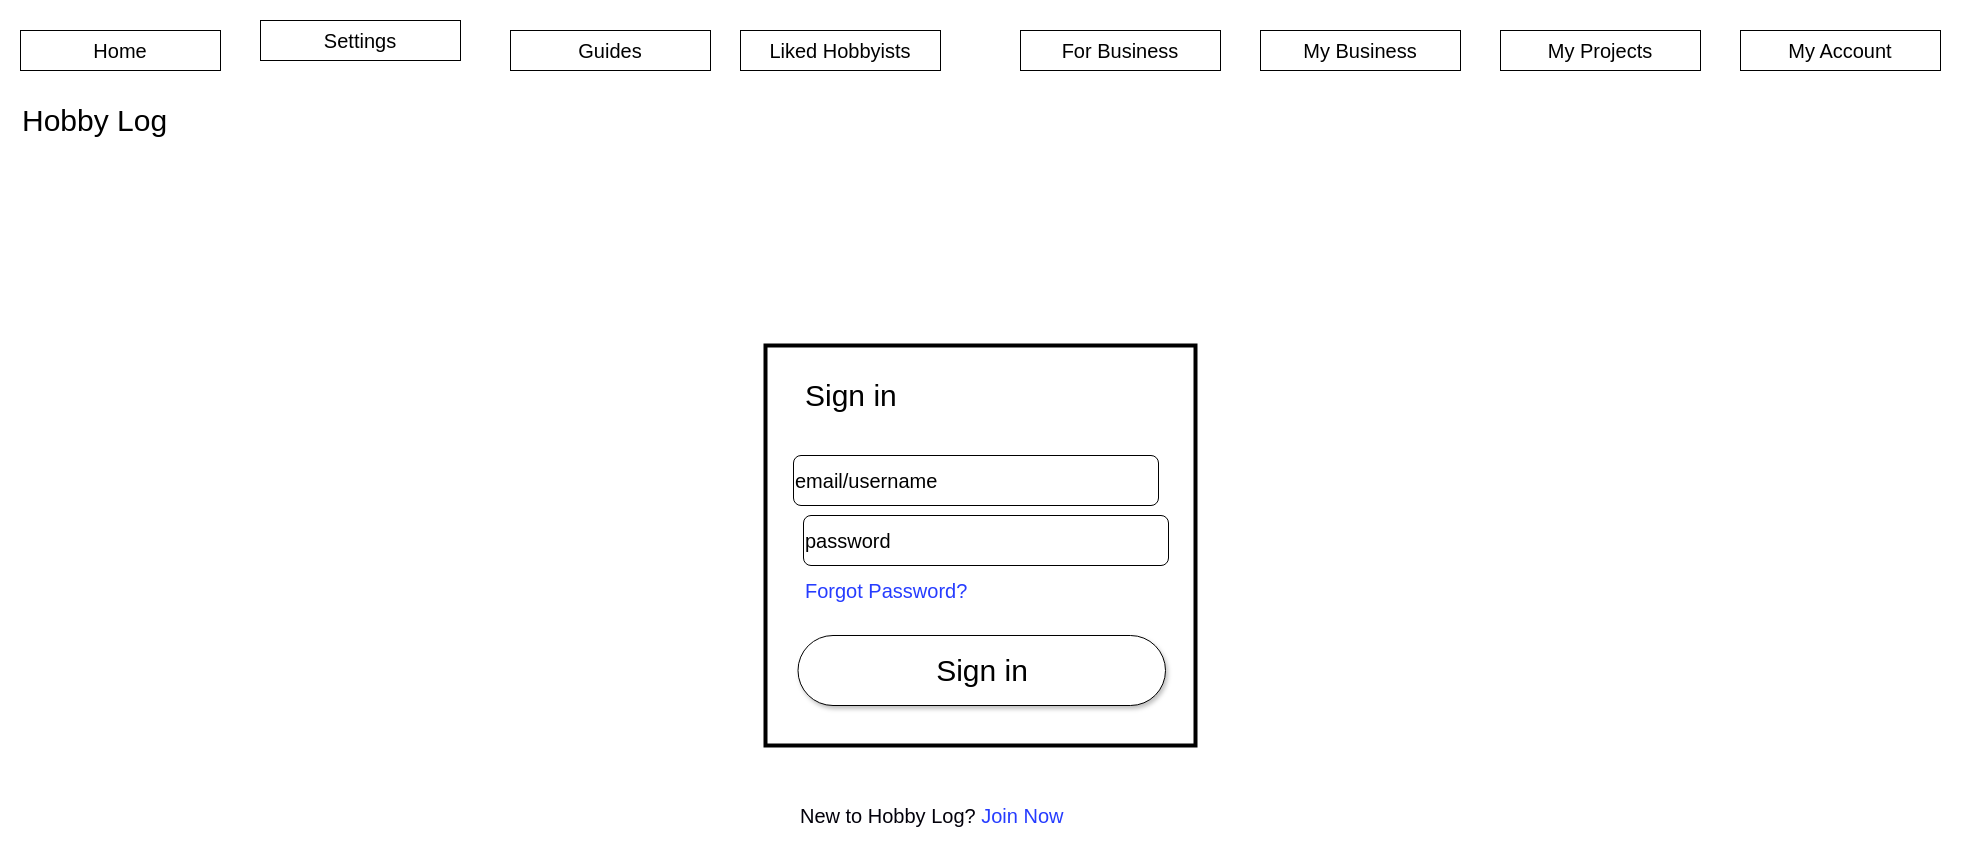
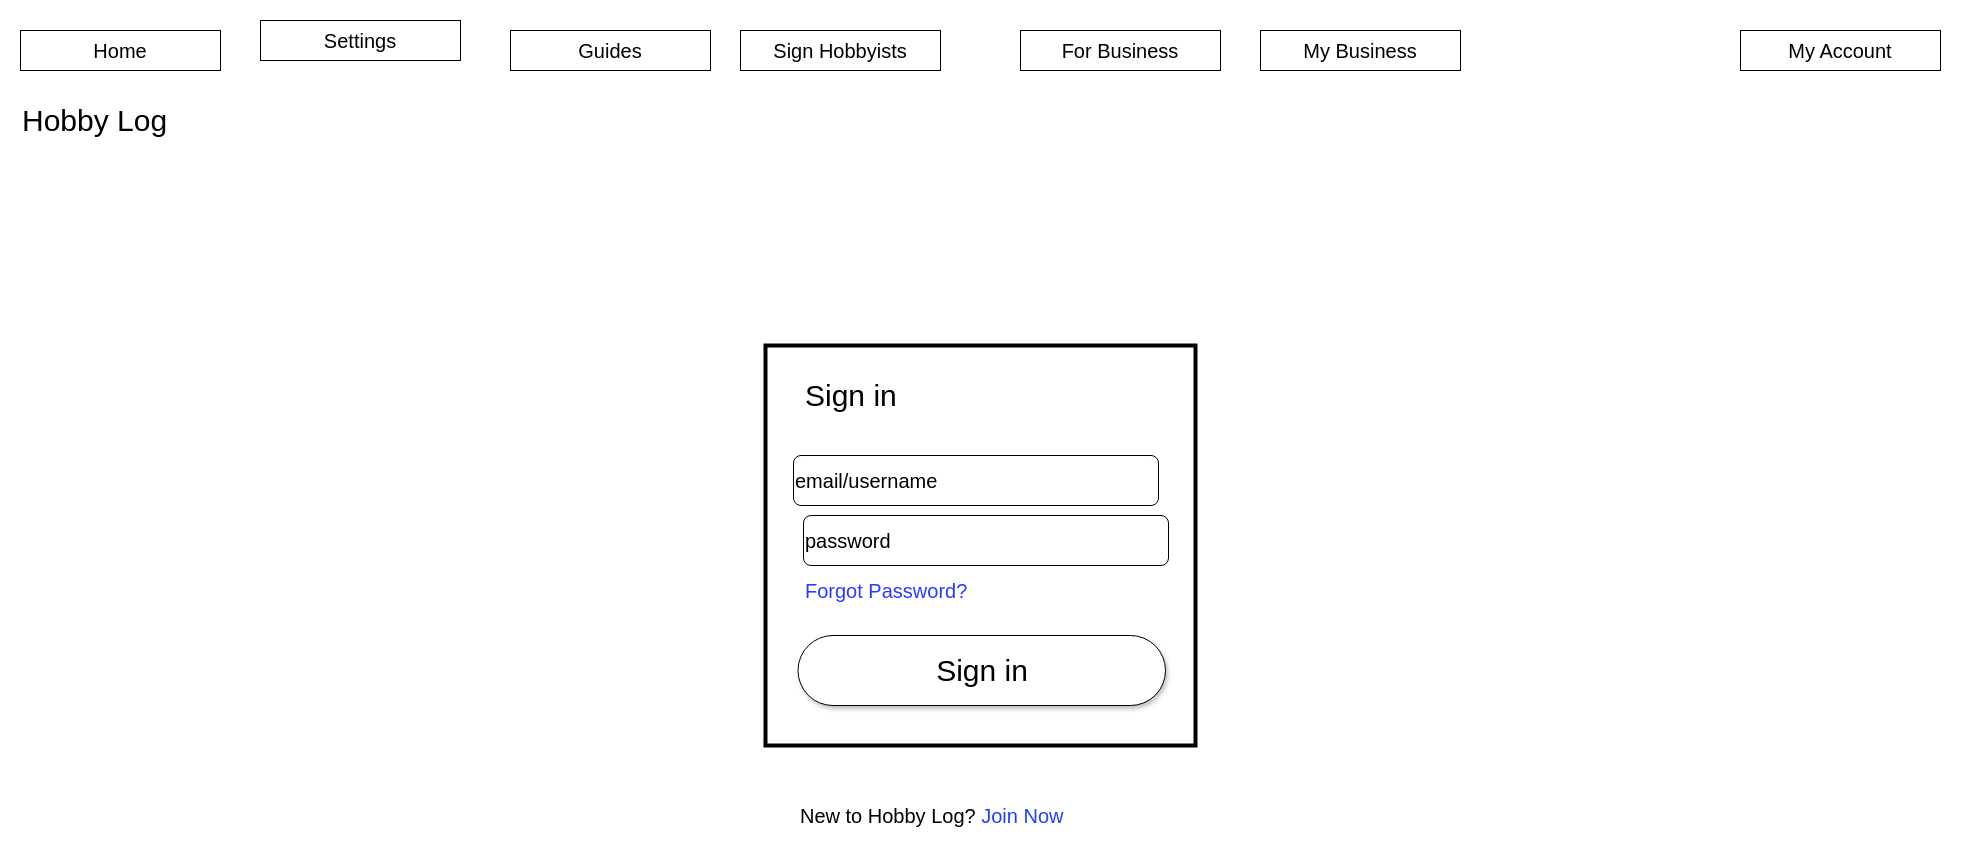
- <mxCell id="9" value="&lt;span style=&quot;font-size: 20px;&quot;&gt;Liked Hobbyists&lt;/span&gt;" style="rounded=0;whiteSpace=wrap;html=1;" parent="1" vertex="1"><mxGeometry x="740" width="200" height="40" as="geometry" y="30" /></mxCell>
+ <mxCell id="9" value="&lt;span style=&quot;font-size: 20px;&quot;&gt;Sign Hobbyists&lt;/span&gt;" style="rounded=0;whiteSpace=wrap;html=1;" parent="1" vertex="1"><mxGeometry x="740" width="200" height="40" as="geometry" y="30" /></mxCell>
- <mxCell id="6" value="&lt;font style=&quot;font-size: 20px;&quot;&gt;My Projects&lt;br&gt;&lt;/font&gt;" style="rounded=0;whiteSpace=wrap;html=1;" parent="1" vertex="1"><mxGeometry x="1500" width="200" height="40" as="geometry" y="30" /></mxCell>
